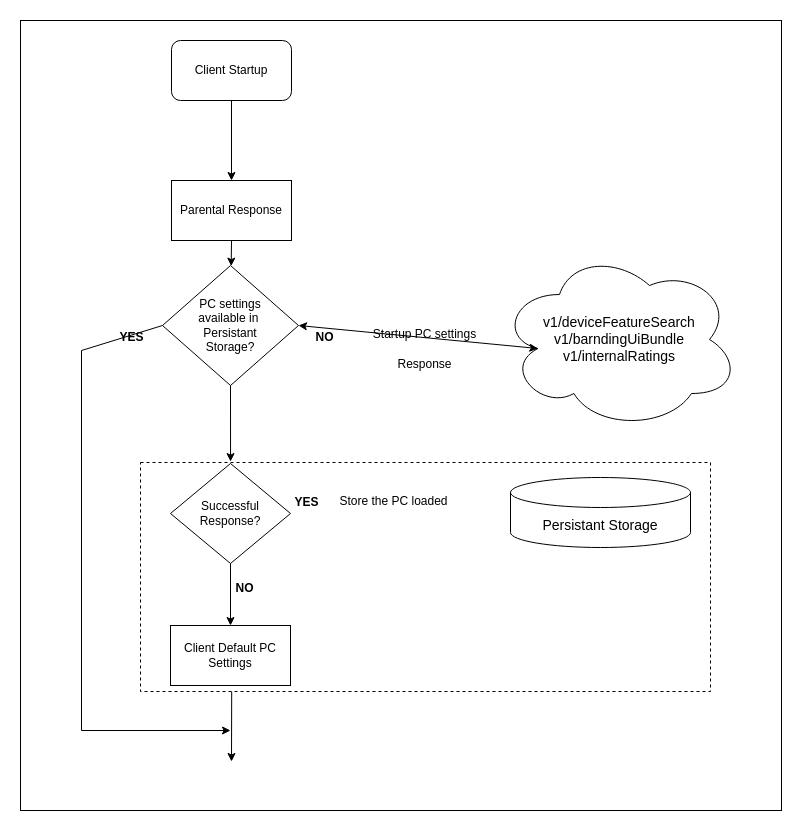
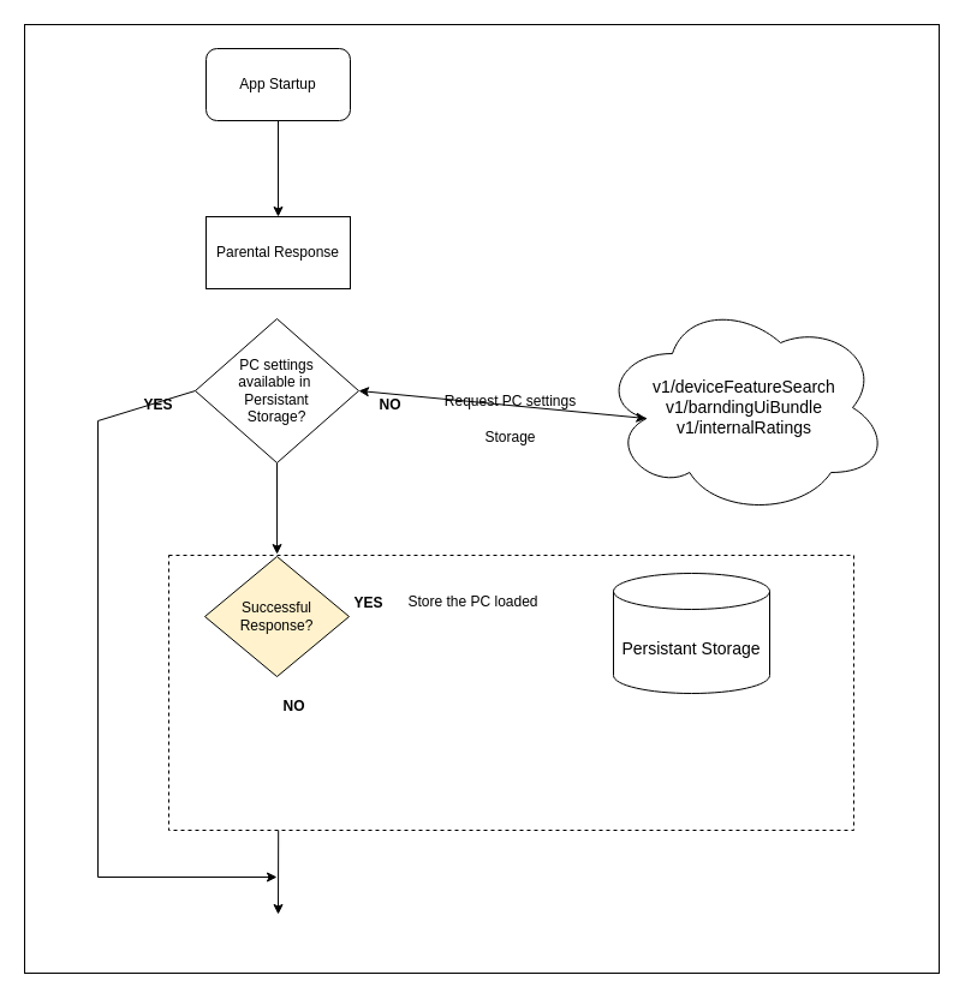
- <mxCell id="9" value="Client Startup" style="rounded=1;whiteSpace=wrap;html=1;" vertex="1" parent="2"><mxGeometry x="151" y="20" width="120" height="60" as="geometry" /></mxCell>
+ <mxCell id="9" value="App Startup" style="rounded=1;whiteSpace=wrap;html=1;" vertex="1" parent="2"><mxGeometry x="151" y="20" width="120" height="60" as="geometry" /></mxCell>
- <mxCell id="14" value="" style="endArrow=classic;html=1;rounded=0;exitX=0.5;exitY=1;exitDx=0;exitDy=0;" edge="1" parent="2" source="8" target="21"><mxGeometry width="50" height="50" relative="1" as="geometry"><mxPoint x="371" y="330" as="sourcePoint" /><mxPoint x="51" y="270" as="targetPoint" /></mxGeometry></mxCell>
- <mxCell id="11" value="Startup PC settings" style="text;html=1;align=center;verticalAlign=middle;resizable=0;points=[];autosize=1;strokeColor=none;fillColor=none;" vertex="1" parent="2"><mxGeometry x="339" y="299" width="130" height="30" as="geometry" /></mxCell>
+ <mxCell id="11" value="Request PC settings" style="text;html=1;align=center;verticalAlign=middle;resizable=0;points=[];autosize=1;strokeColor=none;fillColor=none;" vertex="1" parent="2"><mxGeometry x="339" y="299" width="130" height="30" as="geometry" /></mxCell>
- <mxCell id="12" value="Response" style="text;html=1;align=center;verticalAlign=middle;resizable=0;points=[];autosize=1;strokeColor=none;fillColor=none;" vertex="1" parent="2"><mxGeometry x="364" y="329" width="80" height="30" as="geometry" /></mxCell>
+ <mxCell id="12" value="Storage" style="text;html=1;align=center;verticalAlign=middle;resizable=0;points=[];autosize=1;strokeColor=none;fillColor=none;" vertex="1" parent="2"><mxGeometry x="364" y="329" width="80" height="30" as="geometry" /></mxCell>
- <mxCell id="7" value="&lt;font style=&quot;font-size: 14px;&quot;&gt;Persistant Storage&lt;/font&gt;" style="shape=cylinder3;whiteSpace=wrap;html=1;boundedLbl=1;backgroundOutline=1;size=15;" vertex="1" parent="2"><mxGeometry x="490" y="457" width="180" height="70" as="geometry" /></mxCell>
+ <mxCell id="7" value="&lt;font style=&quot;font-size: 14px;&quot;&gt;Persistant Storage&lt;/font&gt;" style="shape=cylinder3;whiteSpace=wrap;html=1;boundedLbl=1;backgroundOutline=1;size=15;" vertex="1" parent="2"><mxGeometry x="490" y="457" width="130" height="100" as="geometry" /></mxCell>
- <mxCell id="13" value="Successful Response?" style="rhombus;whiteSpace=wrap;html=1;" vertex="1" parent="2"><mxGeometry x="150" y="443" width="120" height="100" as="geometry" /></mxCell>
+ <mxCell id="13" value="Successful Response?" style="rhombus;whiteSpace=wrap;html=1;fillColor=#fff2cc;" vertex="1" parent="2"><mxGeometry x="150" y="443" width="120" height="100" as="geometry" /></mxCell>
- <mxCell id="17" value="" style="endArrow=classic;html=1;rounded=0;exitX=0.5;exitY=1;exitDx=0;exitDy=0;" edge="1" parent="2" source="13" target="16"><mxGeometry width="50" height="50" relative="1" as="geometry"><mxPoint x="370" y="475" as="sourcePoint" /><mxPoint x="420" y="425" as="targetPoint" /></mxGeometry></mxCell>
- <mxCell id="16" value="Client Default PC Settings" style="rounded=0;whiteSpace=wrap;html=1;" vertex="1" parent="2"><mxGeometry x="150" y="605" width="120" height="60" as="geometry" /></mxCell>
